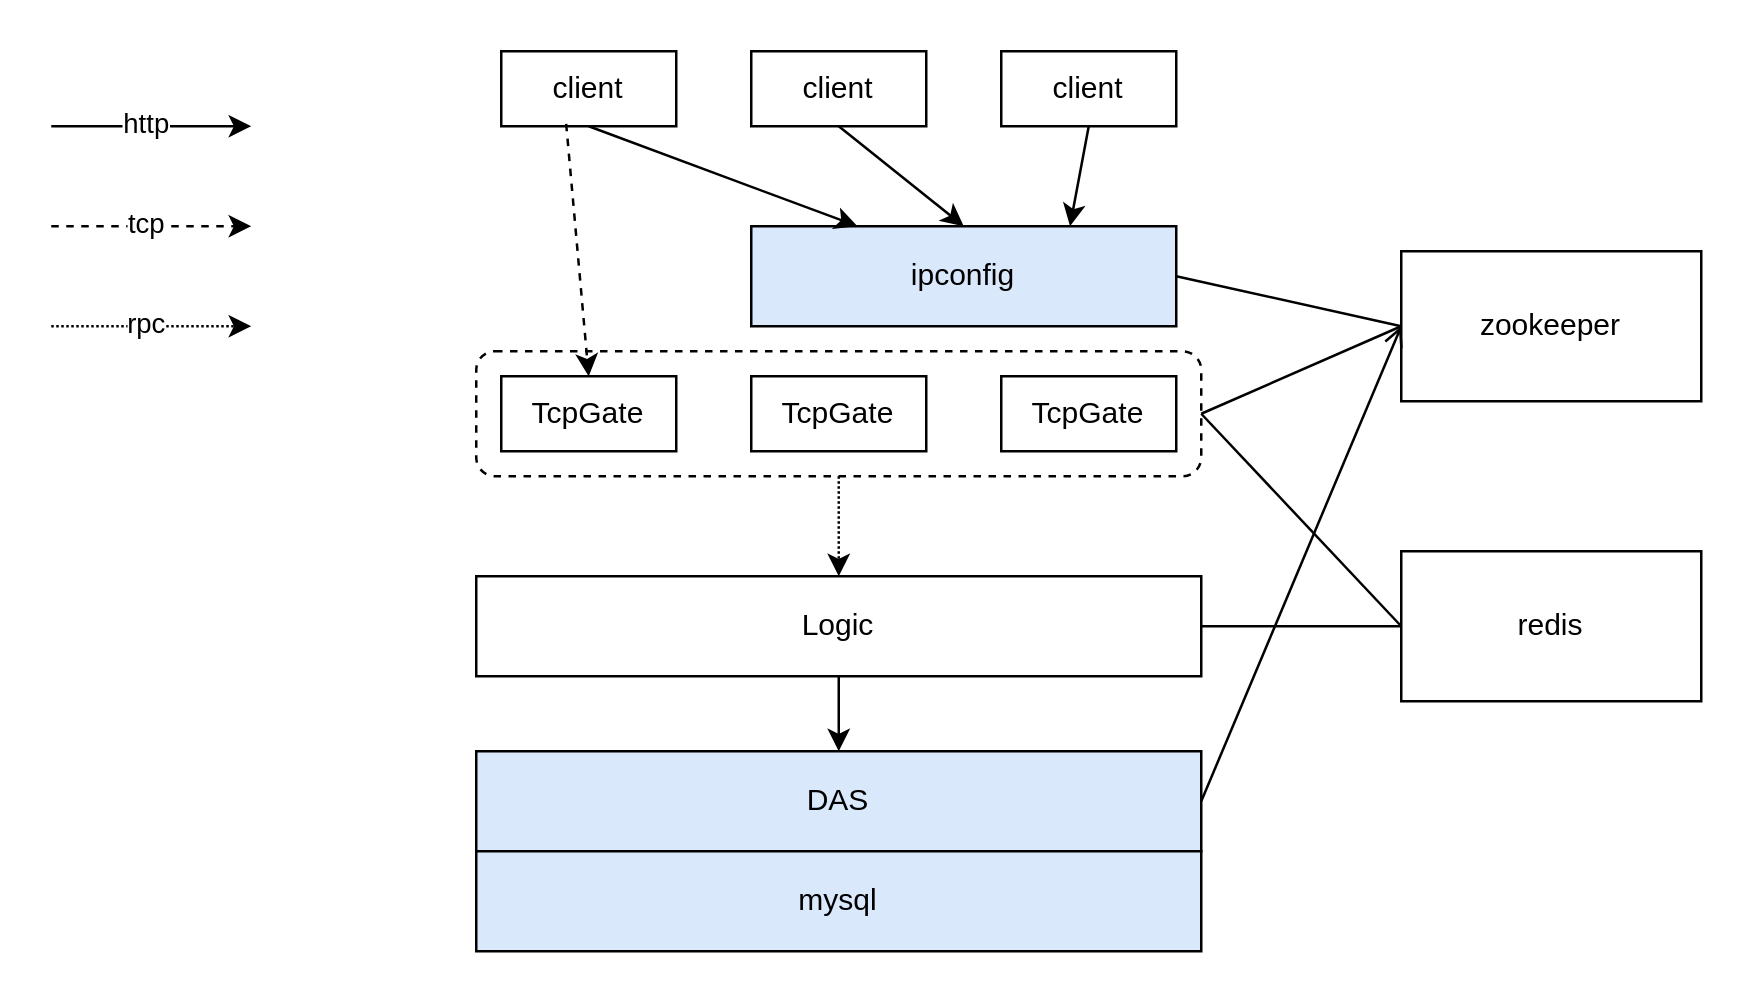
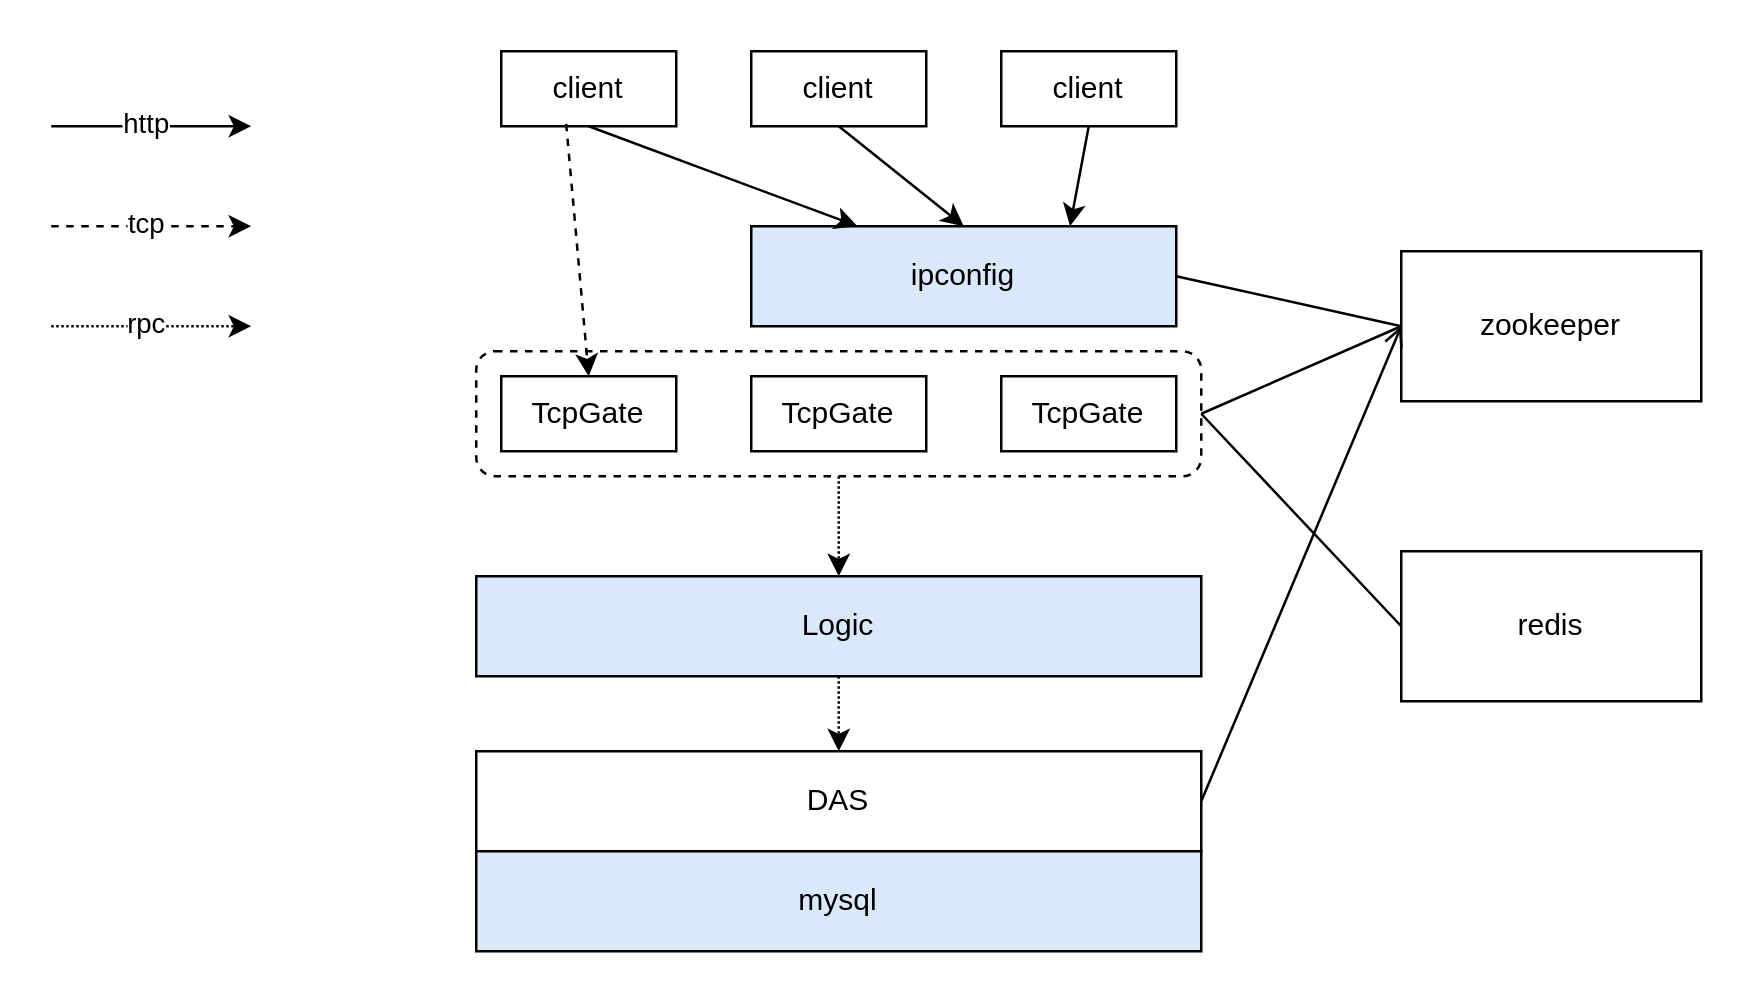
- <mxCell id="20" value="Logic" style="rounded=0;whiteSpace=wrap;html=1;" vertex="1" parent="1"><mxGeometry x="190" y="230" width="290" height="40" as="geometry" /></mxCell>
+ <mxCell id="20" value="Logic" style="rounded=0;whiteSpace=wrap;html=1;fillColor=#dae8fc;" vertex="1" parent="1"><mxGeometry x="190" y="230" width="290" height="40" as="geometry" /></mxCell>
- <mxCell id="27" value="" style="endArrow=none;html=1;entryX=0;entryY=0.5;entryDx=0;entryDy=0;exitX=1;exitY=0.5;exitDx=0;exitDy=0;" edge="1" parent="1" source="20" target="25"><mxGeometry width="50" height="50" relative="1" as="geometry"><mxPoint x="390" y="300" as="sourcePoint" /><mxPoint x="440" y="250" as="targetPoint" /></mxGeometry></mxCell>
- <mxCell id="23" value="" style="endArrow=classic;html=1;dashed=0;dashPattern=1 1;exitX=0.5;exitY=1;exitDx=0;exitDy=0;" edge="1" parent="1" source="20" target="22"><mxGeometry width="50" height="50" relative="1" as="geometry"><mxPoint x="390" y="300" as="sourcePoint" /><mxPoint x="440" y="250" as="targetPoint" /></mxGeometry></mxCell>
+ <mxCell id="23" value="" style="endArrow=classic;html=1;dashed=1;dashPattern=1 1;exitX=0.5;exitY=1;exitDx=0;exitDy=0;" edge="1" parent="1" source="20" target="22"><mxGeometry width="50" height="50" relative="1" as="geometry"><mxPoint x="390" y="300" as="sourcePoint" /><mxPoint x="440" y="250" as="targetPoint" /></mxGeometry></mxCell>
- <mxCell id="22" value="DAS" style="rounded=0;whiteSpace=wrap;html=1;fillColor=#dae8fc;" vertex="1" parent="1"><mxGeometry x="190" y="300" width="290" height="40" as="geometry" /></mxCell>
+ <mxCell id="22" value="DAS" style="rounded=0;whiteSpace=wrap;html=1;" vertex="1" parent="1"><mxGeometry x="190" y="300" width="290" height="40" as="geometry" /></mxCell>
